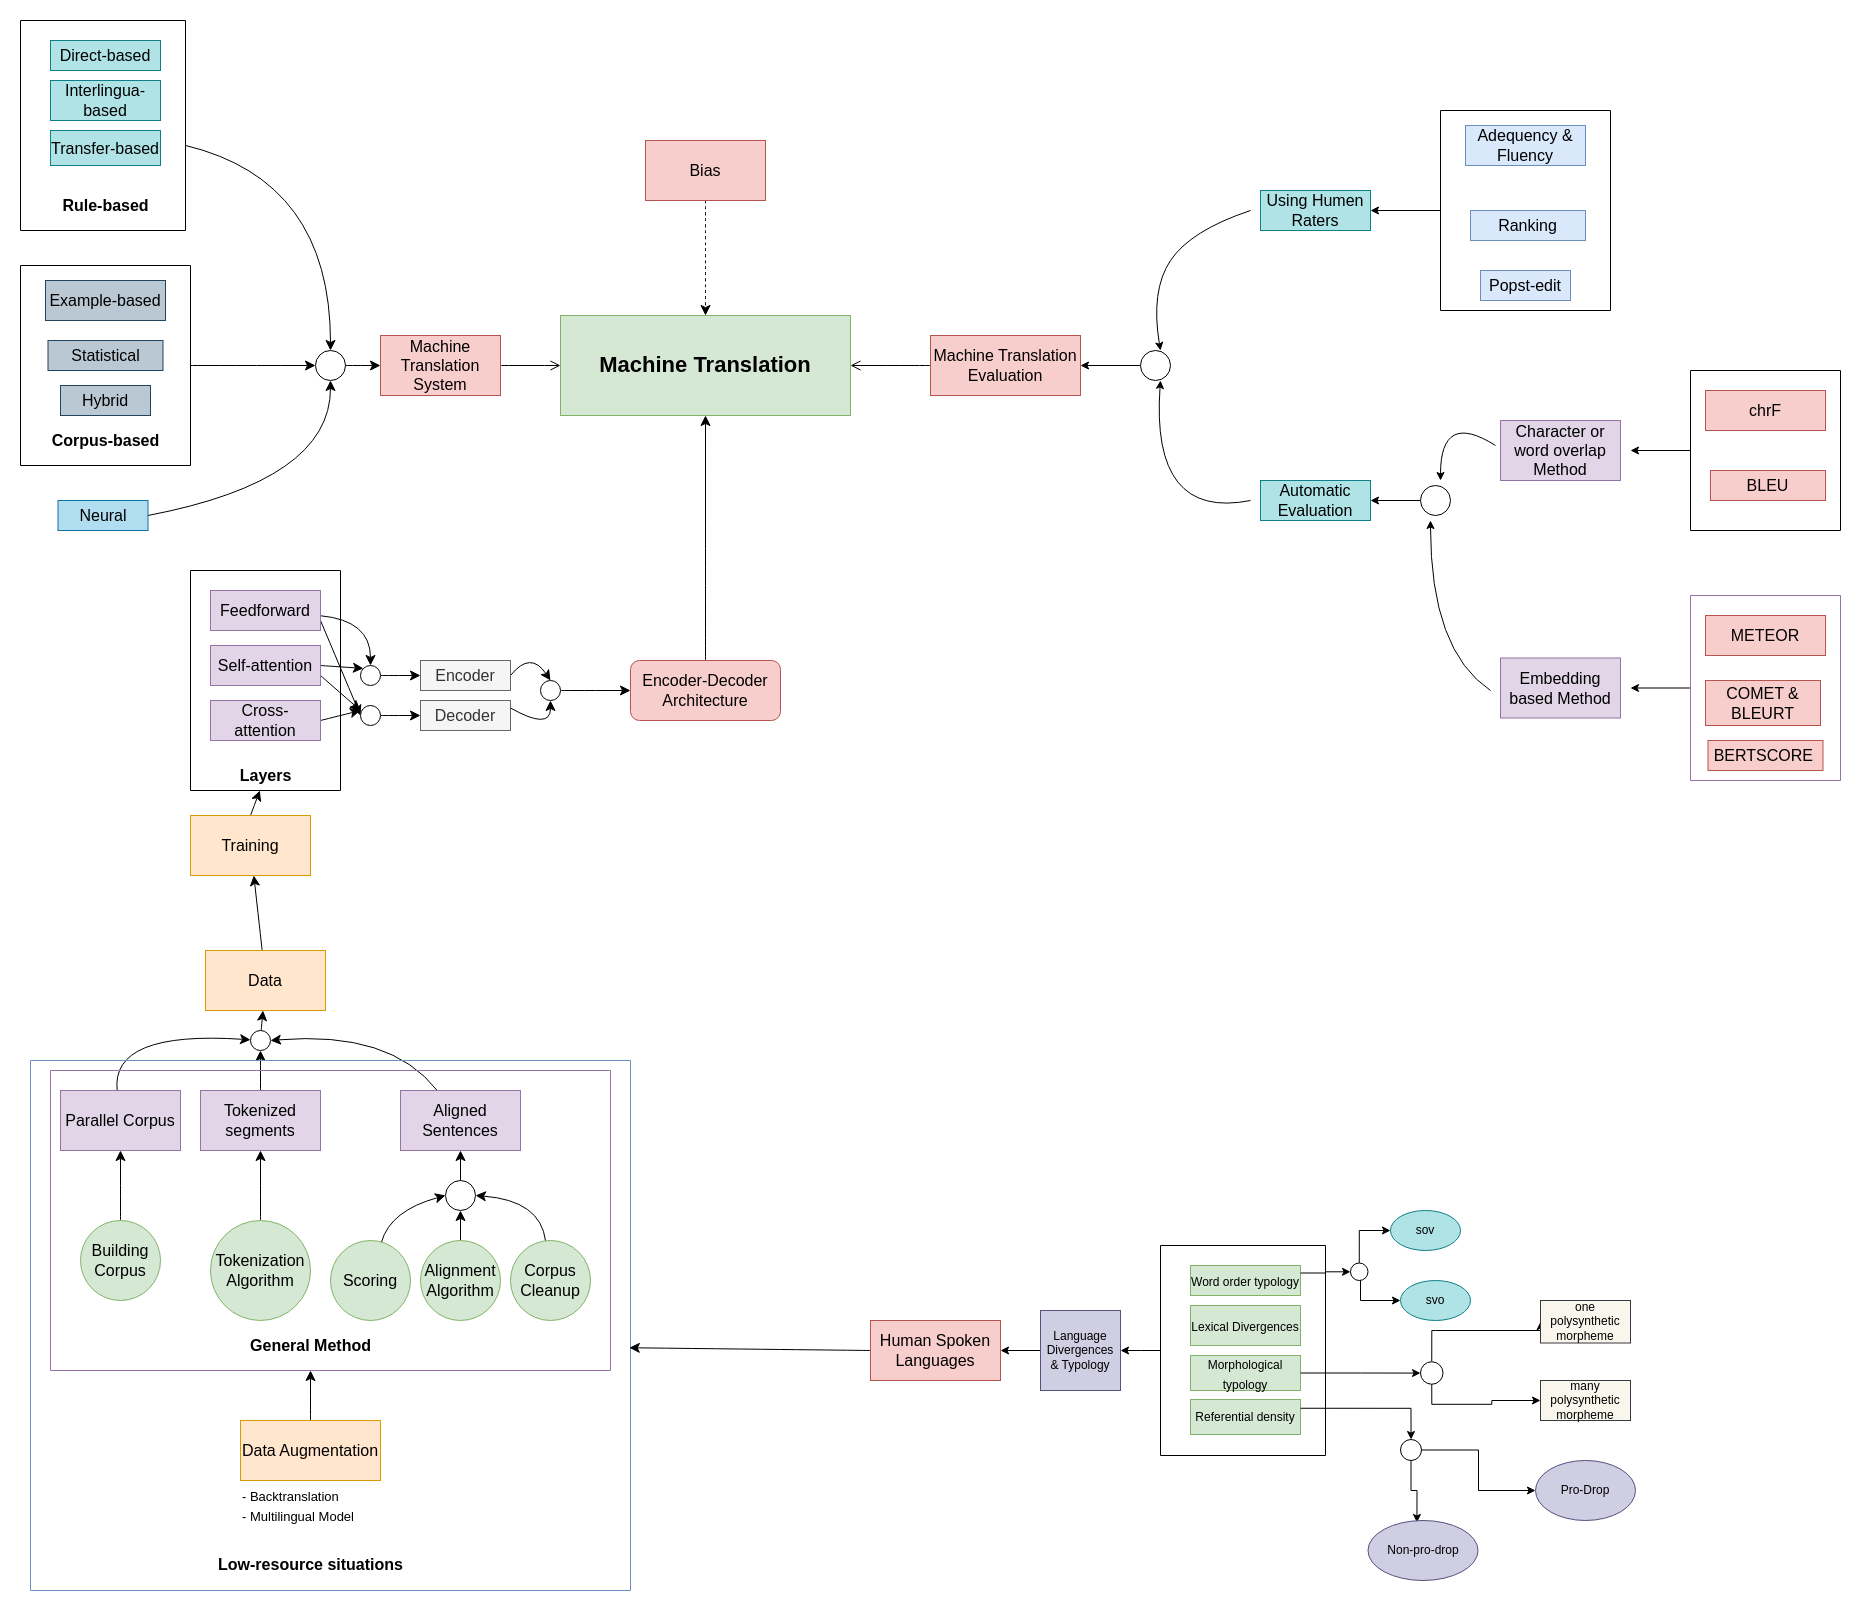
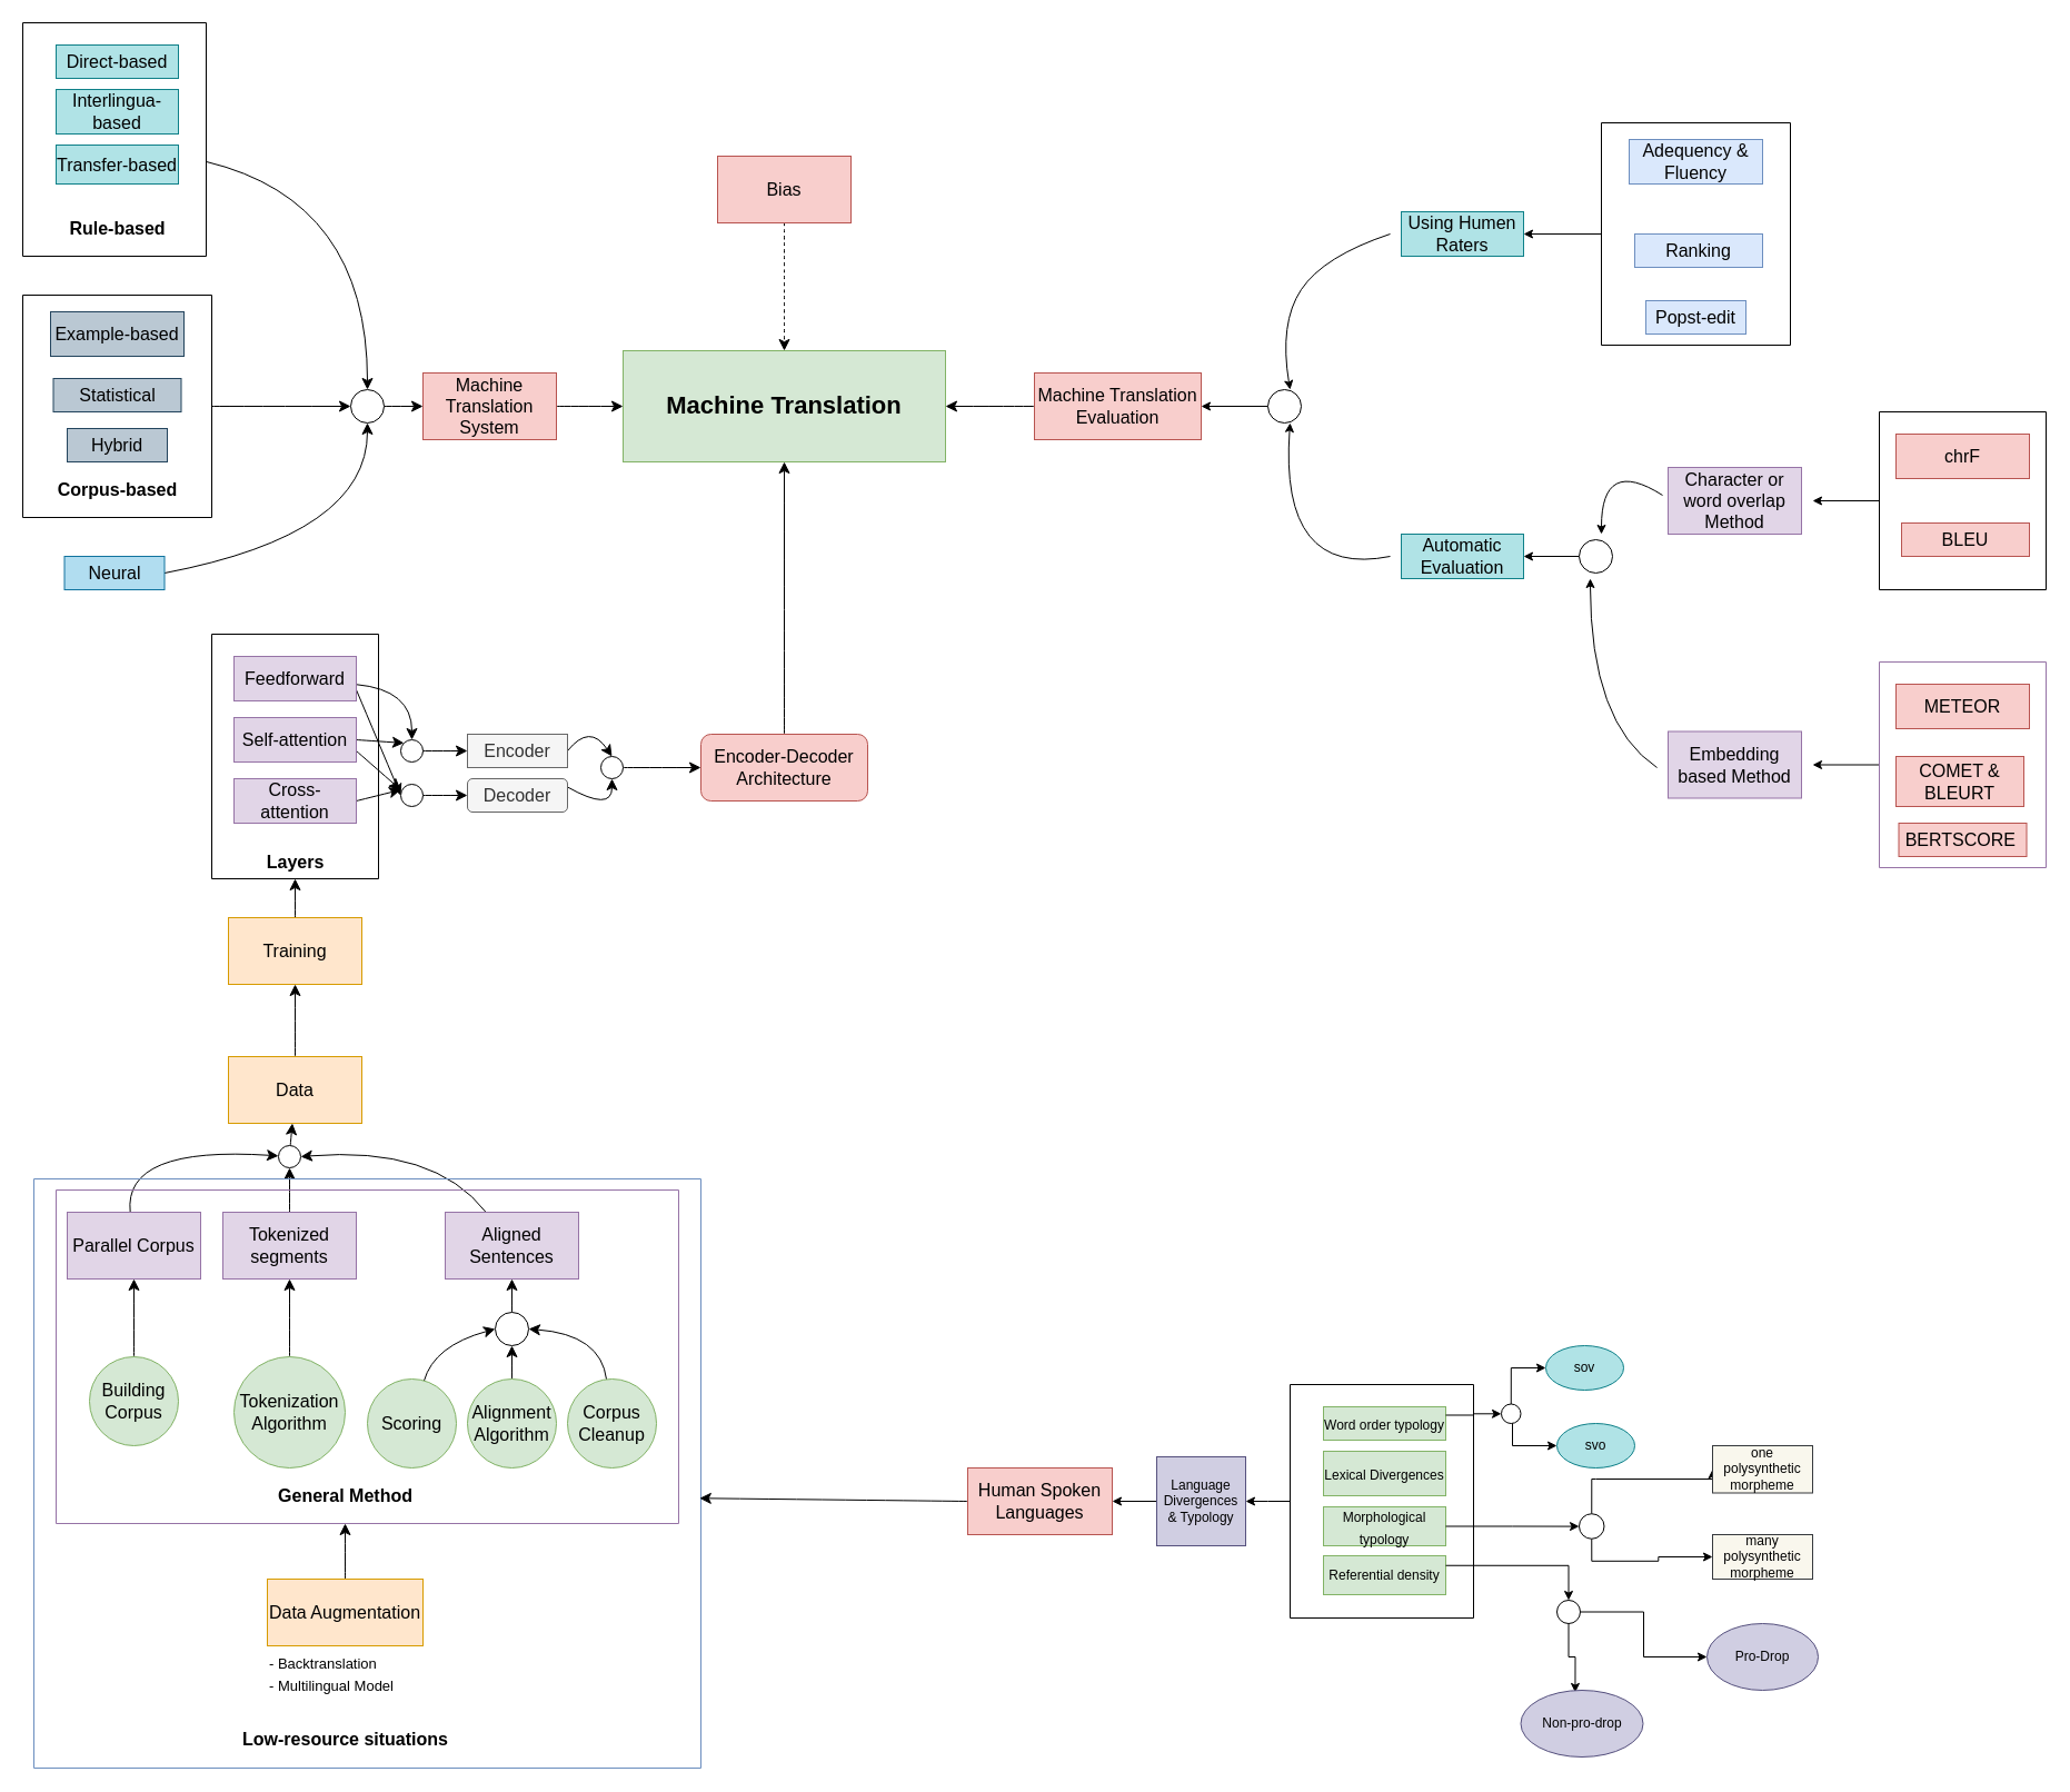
- <mxCell id="58" value="" style="edgeStyle=none;curved=1;rounded=0;orthogonalLoop=1;jettySize=auto;html=1;fontSize=12;startSize=8;endSize=8;endArrow=open;" parent="1" source="59" target="2" edge="1"><mxGeometry relative="1" as="geometry" /></mxCell>
+ <mxCell id="58" value="" style="edgeStyle=none;curved=1;rounded=0;orthogonalLoop=1;jettySize=auto;html=1;fontSize=12;startSize=8;endSize=8;" parent="1" source="59" target="2" edge="1"><mxGeometry relative="1" as="geometry" /></mxCell>
- <mxCell id="76" value="" style="edgeStyle=none;curved=1;rounded=0;orthogonalLoop=1;jettySize=auto;html=1;fontSize=12;startSize=8;endSize=8;endArrow=open;" parent="1" source="77" target="2" edge="1"><mxGeometry relative="1" as="geometry" /></mxCell>
+ <mxCell id="76" value="" style="edgeStyle=none;curved=1;rounded=0;orthogonalLoop=1;jettySize=auto;html=1;fontSize=12;startSize=8;endSize=8;" parent="1" source="77" target="2" edge="1"><mxGeometry relative="1" as="geometry" /></mxCell>
- <mxCell id="45" value="Decoder" style="rounded=0;whiteSpace=wrap;html=1;fontSize=16;fillColor=#f5f5f5;fontColor=#333333;strokeColor=#666666;" parent="1" vertex="1"><mxGeometry x="420" y="700" width="90" height="30" as="geometry" /></mxCell>
+ <mxCell id="45" value="Decoder" style="whiteSpace=wrap;html=1;fontSize=16;fillColor=#f5f5f5;fontColor=#333333;strokeColor=#666666;rounded=1;" parent="1" vertex="1"><mxGeometry x="420" y="700" width="90" height="30" as="geometry" /></mxCell>
- <mxCell id="6" value="Training" style="rounded=0;whiteSpace=wrap;html=1;fontSize=16;fillColor=#ffe6cc;strokeColor=#d79b00;" parent="1" vertex="1"><mxGeometry x="190" y="815" width="120" height="60" as="geometry" /></mxCell>
+ <mxCell id="6" value="Training" style="rounded=0;whiteSpace=wrap;html=1;fontSize=16;fillColor=#ffe6cc;strokeColor=#d79b00;" parent="1" vertex="1"><mxGeometry x="205" y="825" width="120" height="60" as="geometry" /></mxCell>
